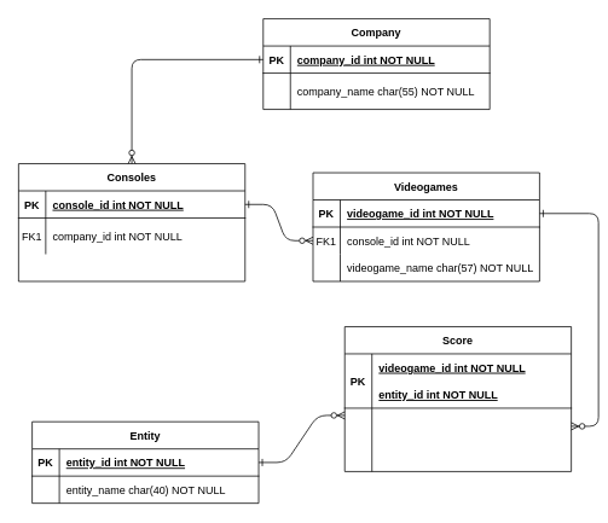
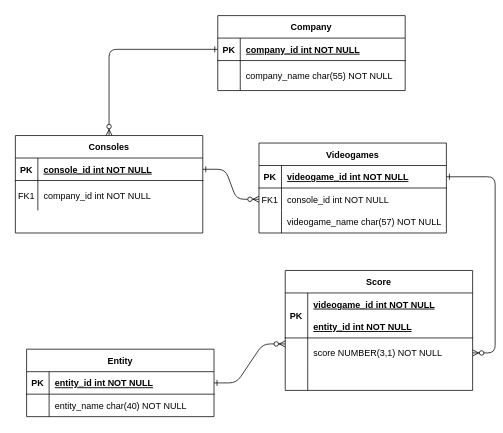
+ <mxCell id="20" value="score NUMBER(3,1) NOT NULL" style="shape=partialRectangle;overflow=hidden;connectable=0;fillColor=none;top=0;left=0;bottom=0;right=0;align=left;spacingLeft=6;" vertex="1" parent="18"><mxGeometry x="30" width="220" height="40" as="geometry"><mxRectangle width="220" height="40" as="alternateBounds" /></mxGeometry></mxCell>
